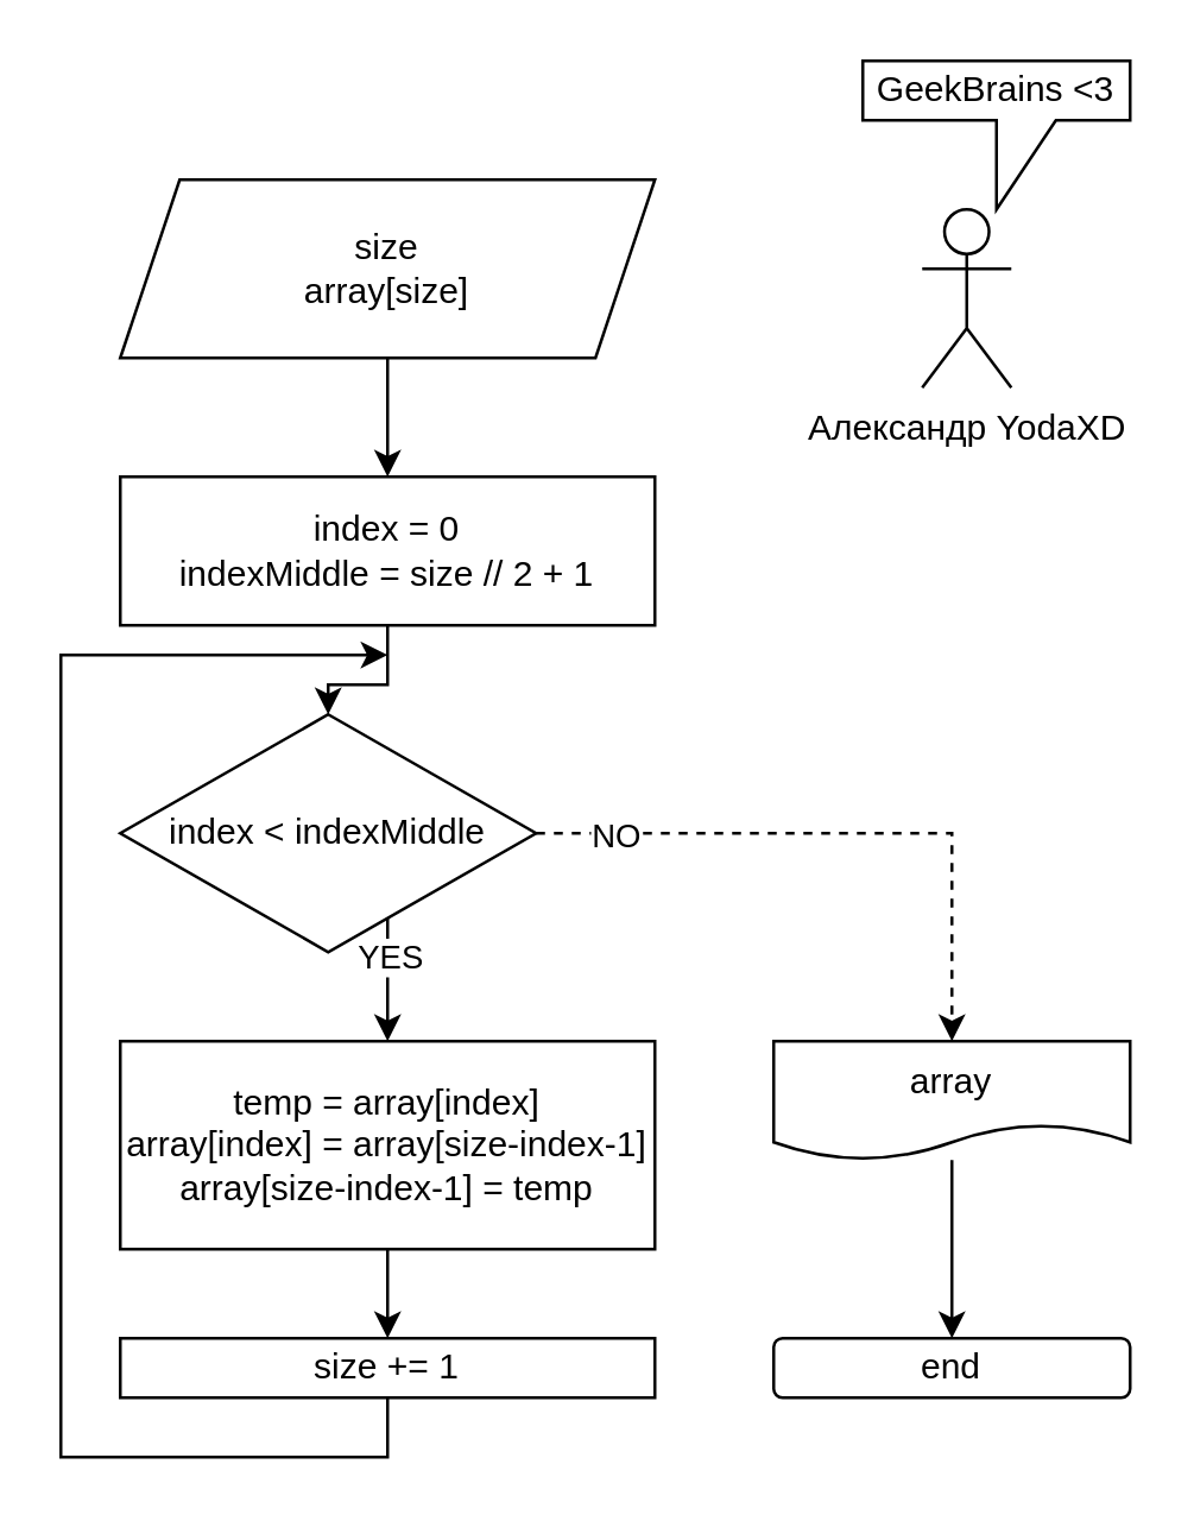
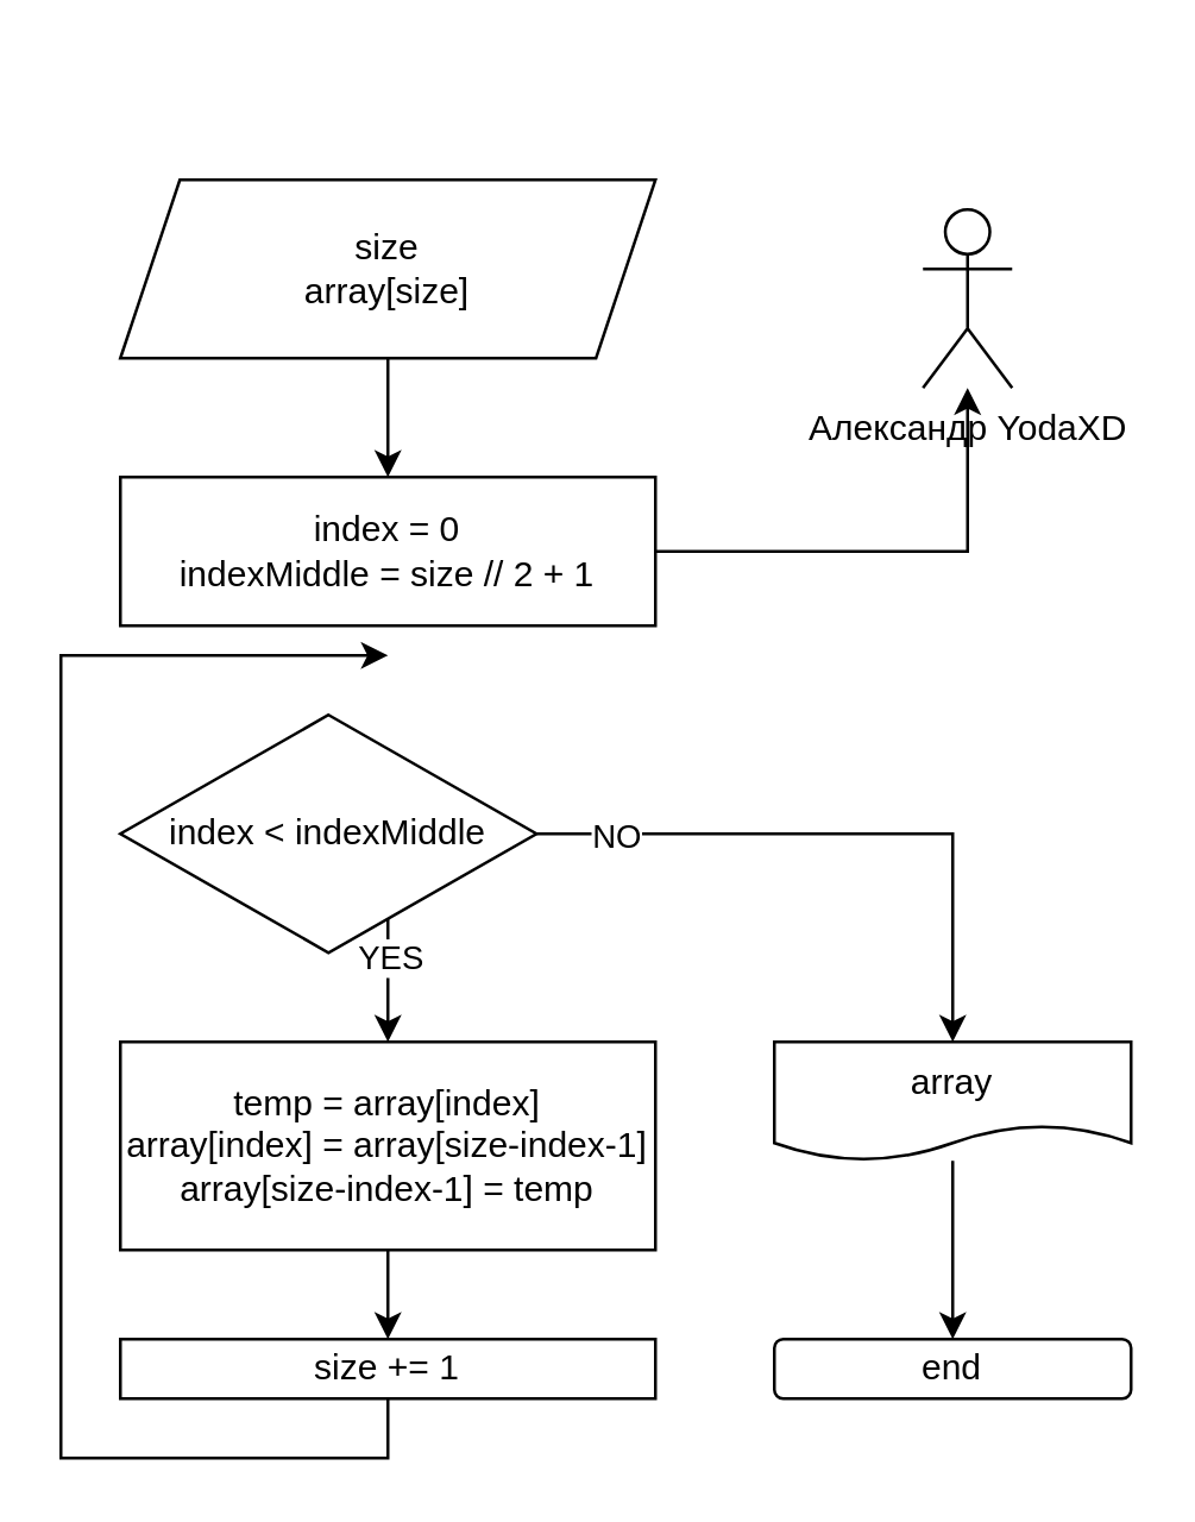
- <mxCell id="19" value="GeekBrains &amp;lt;3" style="shape=callout;whiteSpace=wrap;html=1;perimeter=calloutPerimeter;" vertex="1" parent="1"><mxGeometry x="290" y="20" width="90" height="50" as="geometry" /></mxCell>
- <mxCell id="2" value="" style="edgeStyle=orthogonalEdgeStyle;rounded=0;orthogonalLoop=1;jettySize=auto;html=1;" edge="1" parent="1" source="5" target="8"><mxGeometry relative="1" as="geometry" /></mxCell>
+ <mxCell id="2" value="" style="edgeStyle=orthogonalEdgeStyle;rounded=0;orthogonalLoop=1;jettySize=auto;html=1;" edge="1" parent="1" source="5" target="18"><mxGeometry relative="1" as="geometry" /></mxCell>
- <mxCell id="3" style="edgeStyle=orthogonalEdgeStyle;rounded=0;orthogonalLoop=1;jettySize=auto;html=1;exitX=1;exitY=0.5;exitDx=0;exitDy=0;entryX=0.5;entryY=0;entryDx=0;entryDy=0;dashed=1;" edge="1" parent="1" source="8" target="15"><mxGeometry relative="1" as="geometry" /></mxCell>
+ <mxCell id="3" style="edgeStyle=orthogonalEdgeStyle;rounded=0;orthogonalLoop=1;jettySize=auto;html=1;exitX=1;exitY=0.5;exitDx=0;exitDy=0;entryX=0.5;entryY=0;entryDx=0;entryDy=0;" edge="1" parent="1" source="8" target="15"><mxGeometry relative="1" as="geometry" /></mxCell>
